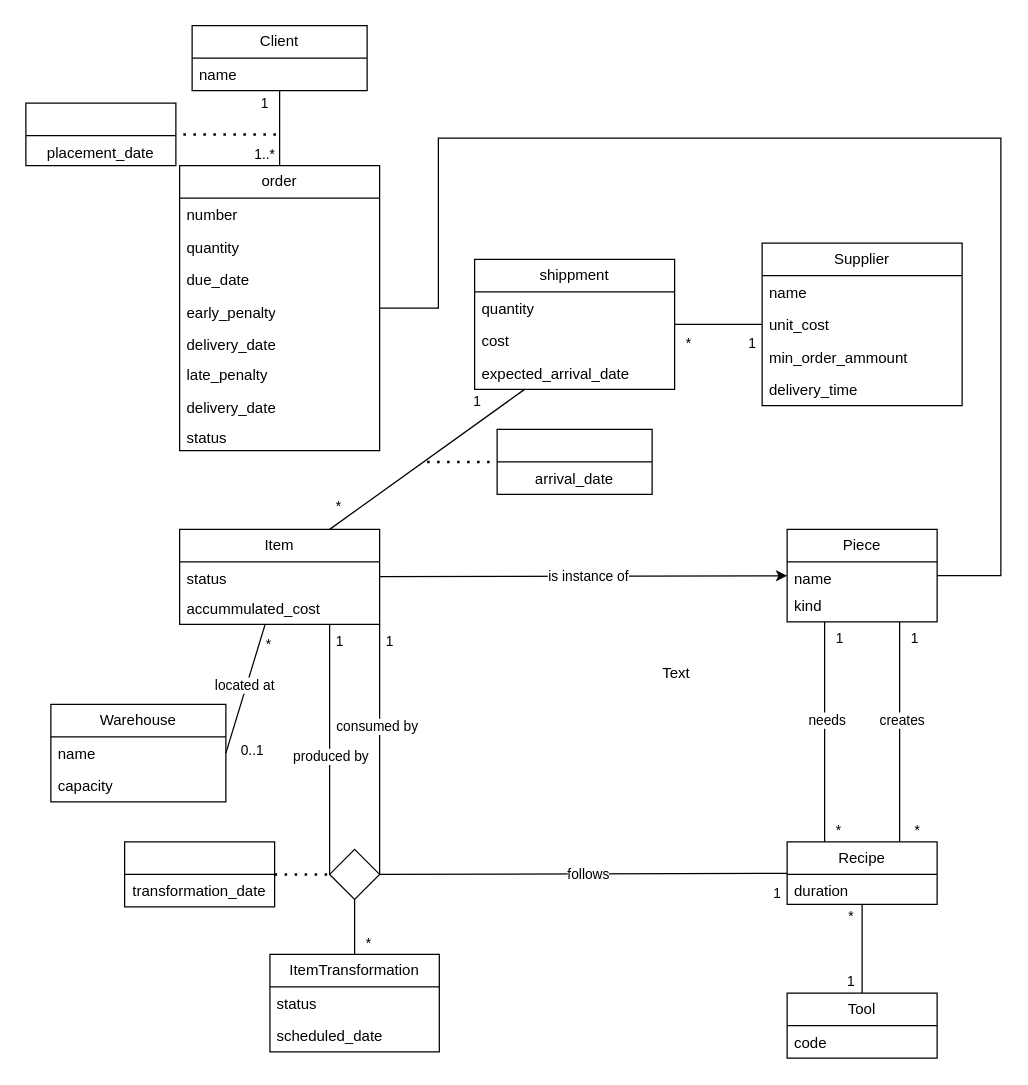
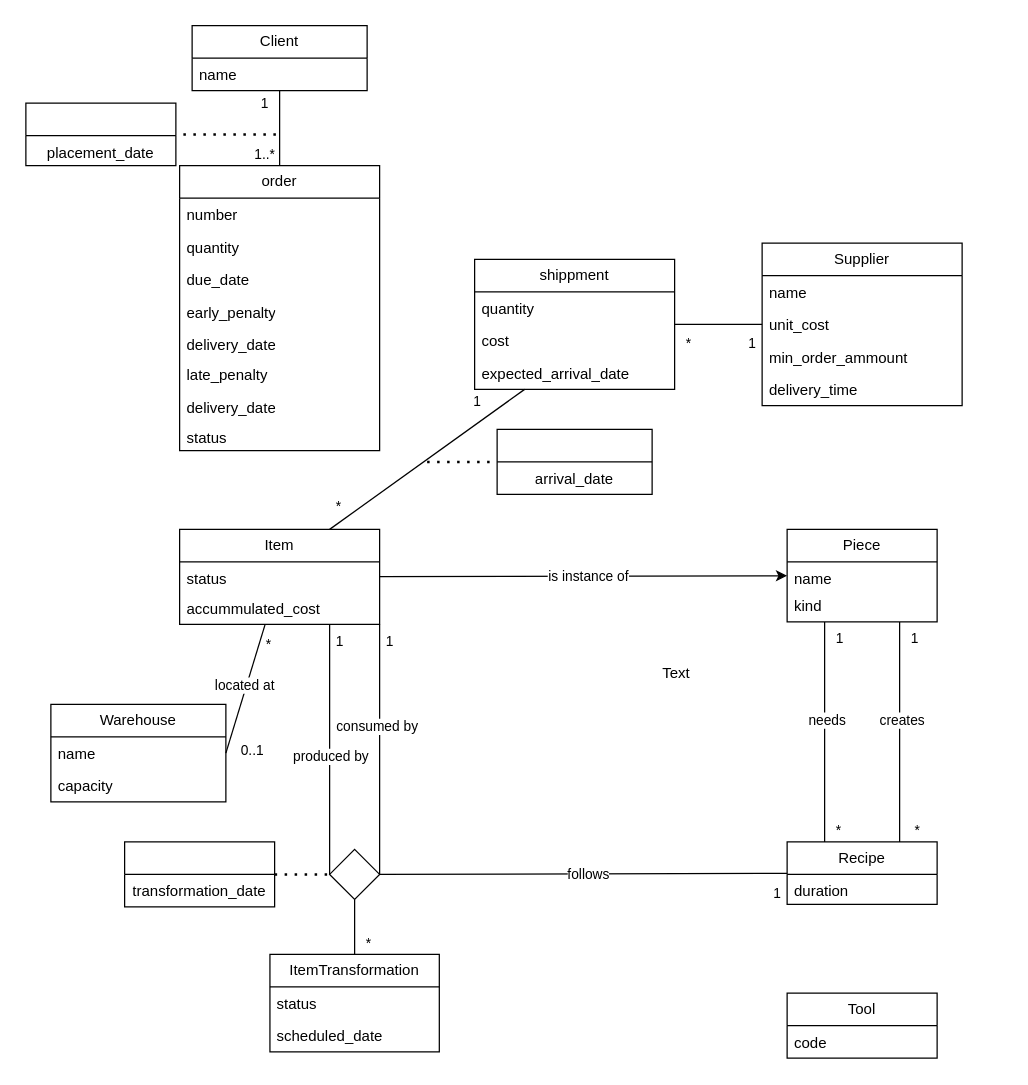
- <mxCell id="86" value="" style="endArrow=none;html=1;rounded=0;" edge="1" parent="1" source="7" target="16"><mxGeometry width="50" height="50" relative="1" as="geometry"><mxPoint x="329" y="182" as="sourcePoint" /><mxPoint x="770" y="132" as="targetPoint" /><Array as="points"><mxPoint x="350" y="246" /><mxPoint x="350" y="110" /><mxPoint x="800" y="110" /><mxPoint x="800" y="460" /></Array></mxGeometry></mxCell>
- <mxCell id="23" value="" style="endArrow=none;html=1;rounded=0;" parent="1" source="19" target="21" edge="1"><mxGeometry width="50" height="50" relative="1" as="geometry"><mxPoint x="596" y="695" as="sourcePoint" /><mxPoint x="666" y="655" as="targetPoint" /></mxGeometry></mxCell>
- <mxCell id="24" value="*" style="edgeLabel;html=1;align=center;verticalAlign=middle;resizable=0;points=[];" parent="23" vertex="1" connectable="0"><mxGeometry x="-0.86" y="-1" relative="1" as="geometry"><mxPoint x="-9" y="4" as="offset" /></mxGeometry></mxCell>
- <mxCell id="25" value="1" style="edgeLabel;html=1;align=center;verticalAlign=middle;resizable=0;points=[];" parent="23" vertex="1" connectable="0"><mxGeometry x="0.847" y="-1" relative="1" as="geometry"><mxPoint x="-9" y="-5" as="offset" /></mxGeometry></mxCell>
